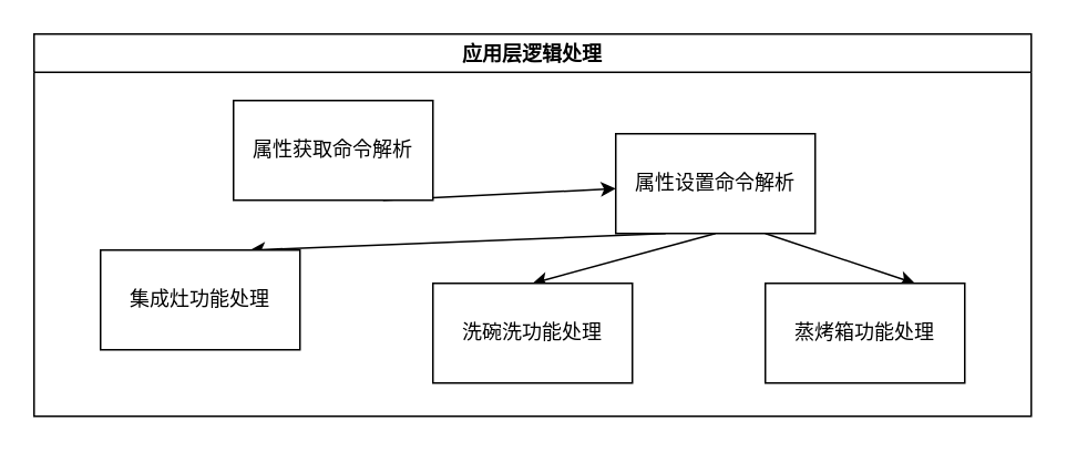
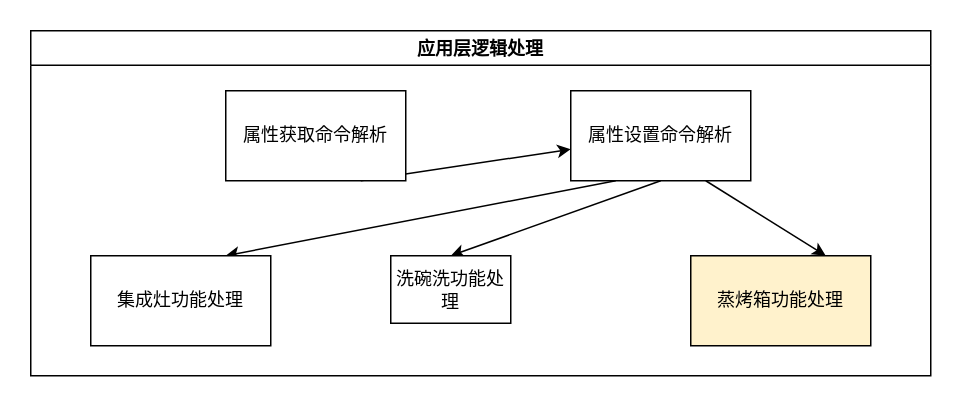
- <mxCell id="4" value="属性获取命令解析" style="rounded=0;whiteSpace=wrap;html=1;" vertex="1" parent="2"><mxGeometry x="120" y="40" width="120" height="60" as="geometry" /></mxCell>
+ <mxCell id="4" value="属性获取命令解析" style="rounded=0;whiteSpace=wrap;html=1;" vertex="1" parent="2"><mxGeometry x="130" y="40" width="120" height="60" as="geometry" /></mxCell>
- <mxCell id="8" value="属性设置命令解析" style="rounded=0;whiteSpace=wrap;html=1;" vertex="1" parent="2"><mxGeometry x="350" y="60" width="120" height="60" as="geometry" /></mxCell>
+ <mxCell id="8" value="属性设置命令解析" style="rounded=0;whiteSpace=wrap;html=1;" vertex="1" parent="2"><mxGeometry x="360" y="40" width="120" height="60" as="geometry" /></mxCell>
- <mxCell id="9" value="集成灶功能处理" style="rounded=0;whiteSpace=wrap;html=1;" vertex="1" parent="2"><mxGeometry x="40" y="130" width="120" height="60" as="geometry" /></mxCell>
+ <mxCell id="9" value="集成灶功能处理" style="rounded=0;whiteSpace=wrap;html=1;" vertex="1" parent="2"><mxGeometry x="40" y="150" width="120" height="60" as="geometry" /></mxCell>
- <mxCell id="10" value="洗碗洗功能处理" style="rounded=0;whiteSpace=wrap;html=1;" vertex="1" parent="2"><mxGeometry x="240" y="150" width="120" height="60" as="geometry" /></mxCell>
+ <mxCell id="10" value="洗碗洗功能处理" style="rounded=0;whiteSpace=wrap;html=1;" vertex="1" parent="2"><mxGeometry x="240" y="150" width="80" height="45" as="geometry" /></mxCell>
- <mxCell id="11" value="蒸烤箱功能处理" style="rounded=0;whiteSpace=wrap;html=1;" vertex="1" parent="2"><mxGeometry x="440" y="150" width="120" height="60" as="geometry" /></mxCell>
+ <mxCell id="11" value="蒸烤箱功能处理" style="rounded=0;whiteSpace=wrap;html=1;fillColor=#fff2cc;" vertex="1" parent="2"><mxGeometry x="440" y="150" width="120" height="60" as="geometry" /></mxCell>
